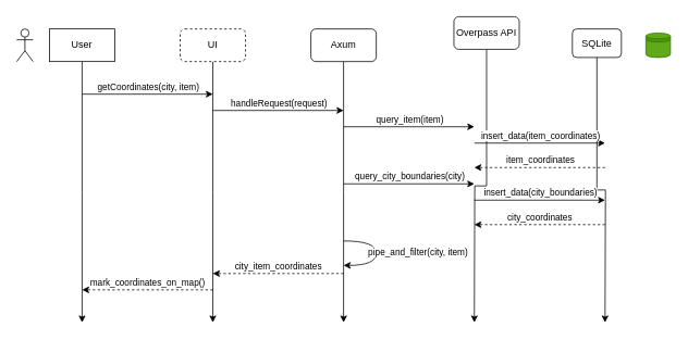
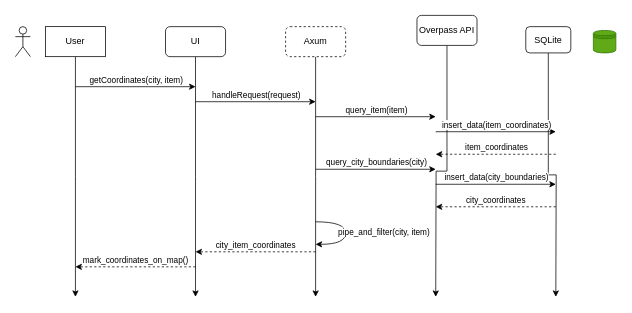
- <mxCell id="6" value="UI" style="rounded=1;whiteSpace=wrap;html=1;dashed=1;" parent="1" vertex="1"><mxGeometry x="220" y="35" width="80" height="40" as="geometry" /></mxCell>
+ <mxCell id="6" value="UI" style="rounded=1;whiteSpace=wrap;html=1;" parent="1" vertex="1"><mxGeometry x="220" y="35" width="80" height="40" as="geometry" /></mxCell>
- <mxCell id="8" value="Axum" style="rounded=1;whiteSpace=wrap;html=1;" parent="1" vertex="1"><mxGeometry x="380" y="35" width="80" height="40" as="geometry" /></mxCell>
+ <mxCell id="8" value="Axum" style="rounded=1;whiteSpace=wrap;html=1;dashed=1;" parent="1" vertex="1"><mxGeometry x="380" y="35" width="80" height="40" as="geometry" /></mxCell>
